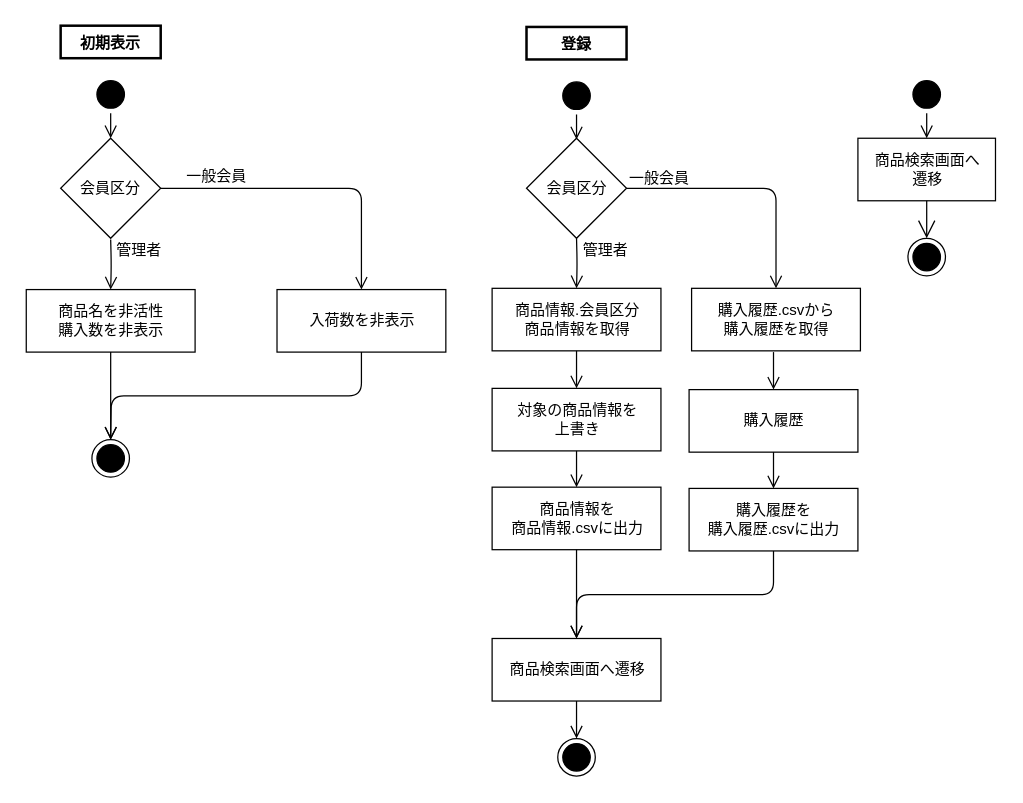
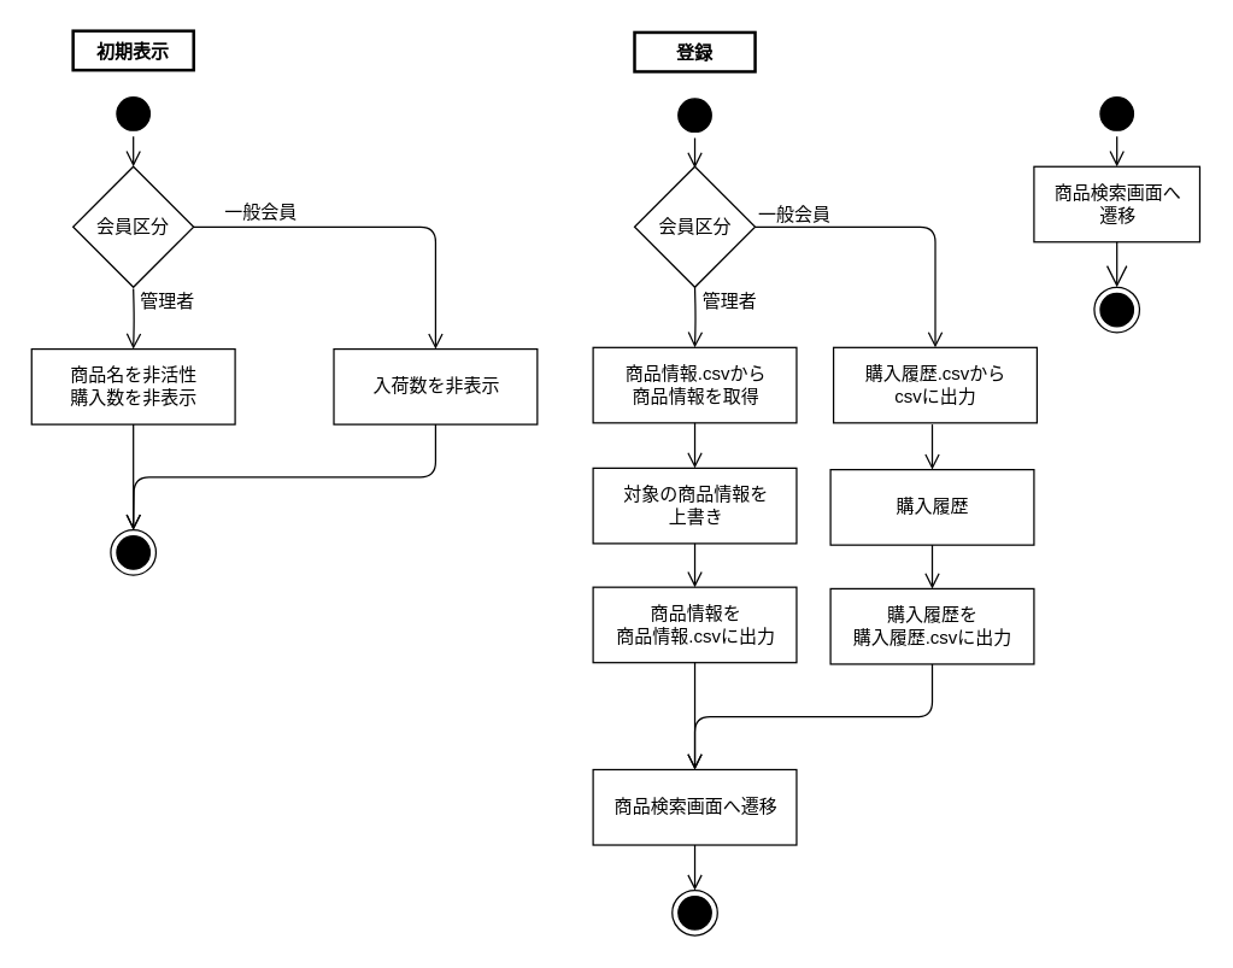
- <mxCell id="15" value="商品情報.会員区分&lt;br&gt;商品情報を取得" style="html=1;fillColor=#FFFFFF;fontColor=#000000;strokeColor=#000000;" parent="1" vertex="1"><mxGeometry x="393" y="230" width="135" height="50" as="geometry" /></mxCell>
+ <mxCell id="15" value="商品情報.csvから&lt;br&gt;商品情報を取得" style="html=1;fillColor=#FFFFFF;fontColor=#000000;strokeColor=#000000;" parent="1" vertex="1"><mxGeometry x="393" y="230" width="135" height="50" as="geometry" /></mxCell>
- <mxCell id="17" value="購入履歴.csvから&lt;br&gt;購入履歴を取得" style="html=1;fillColor=#FFFFFF;fontColor=#000000;strokeColor=#000000;" parent="1" vertex="1"><mxGeometry x="552.5" y="230" width="135" height="50" as="geometry" /></mxCell>
+ <mxCell id="17" value="購入履歴.csvから&lt;br&gt;csvに出力" style="html=1;fillColor=#FFFFFF;fontColor=#000000;strokeColor=#000000;" parent="1" vertex="1"><mxGeometry x="552.5" y="230" width="135" height="50" as="geometry" /></mxCell>
